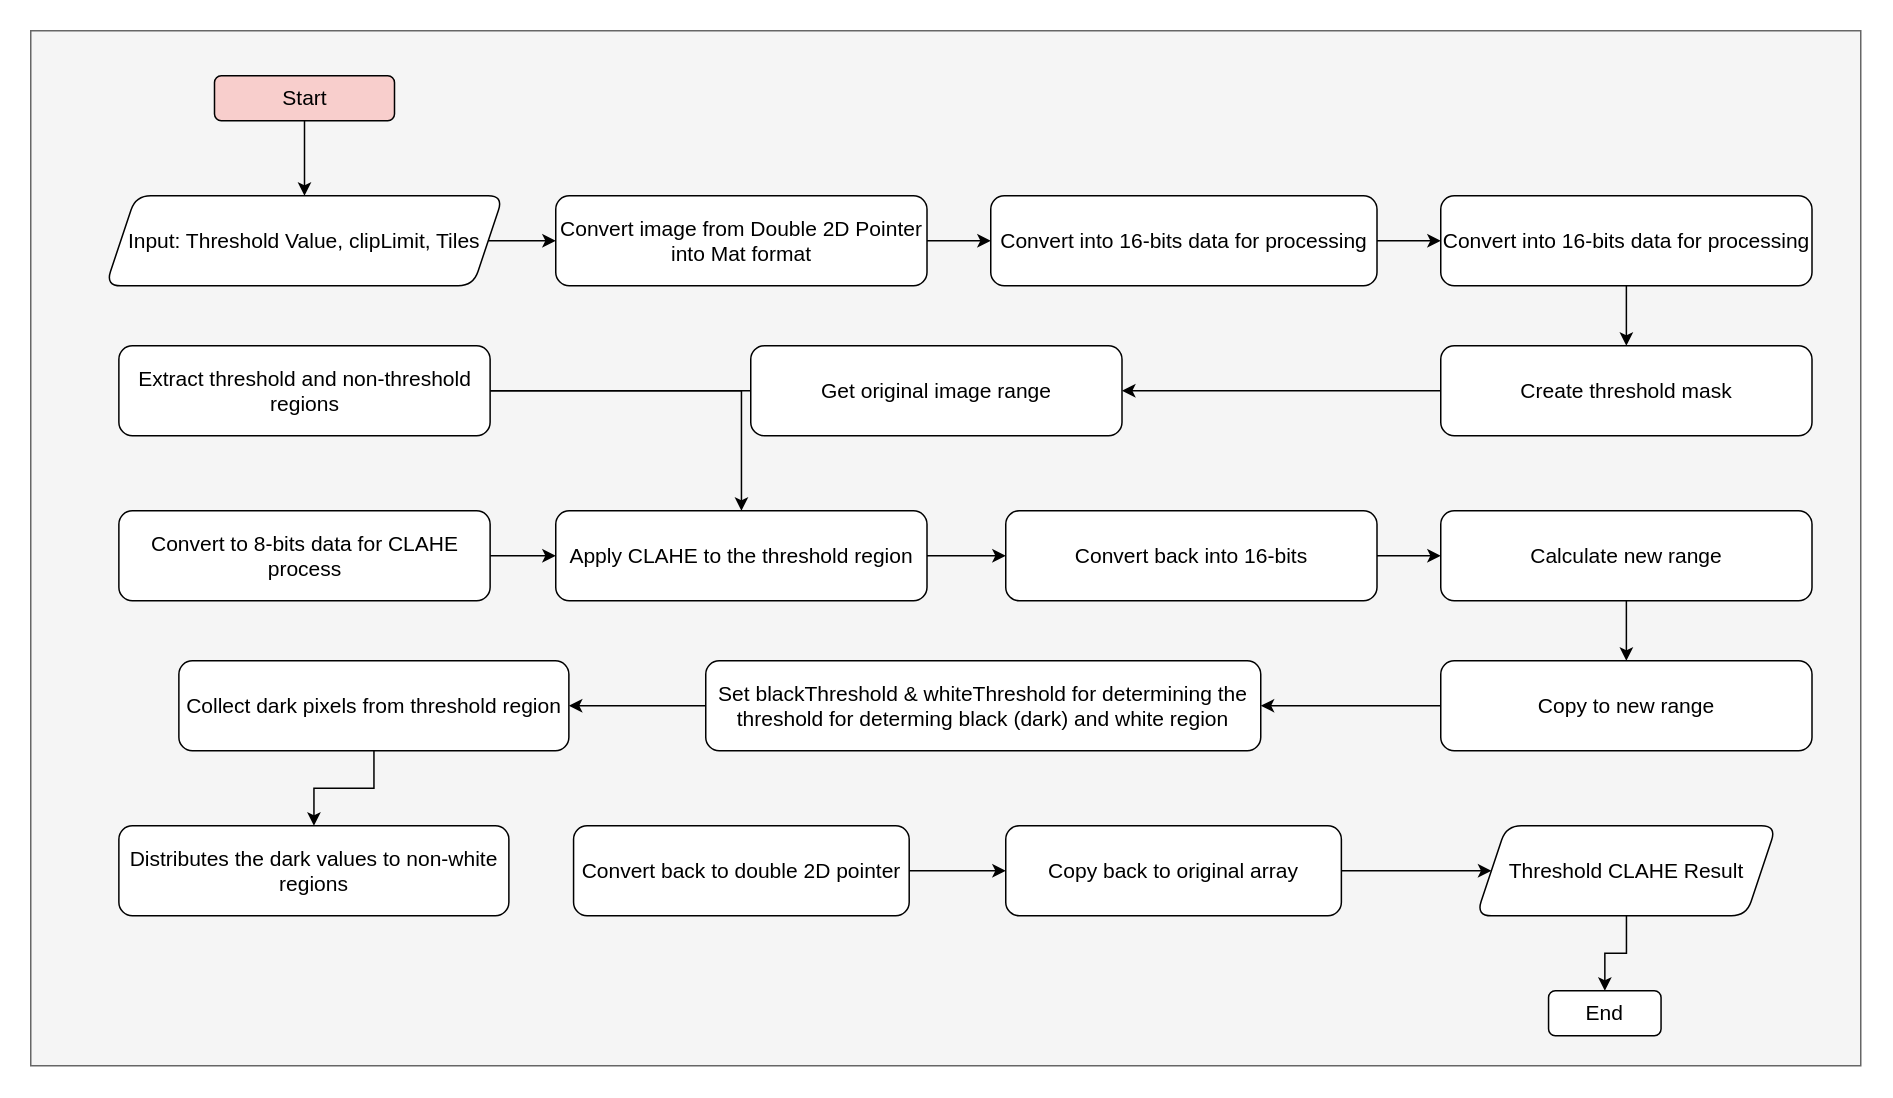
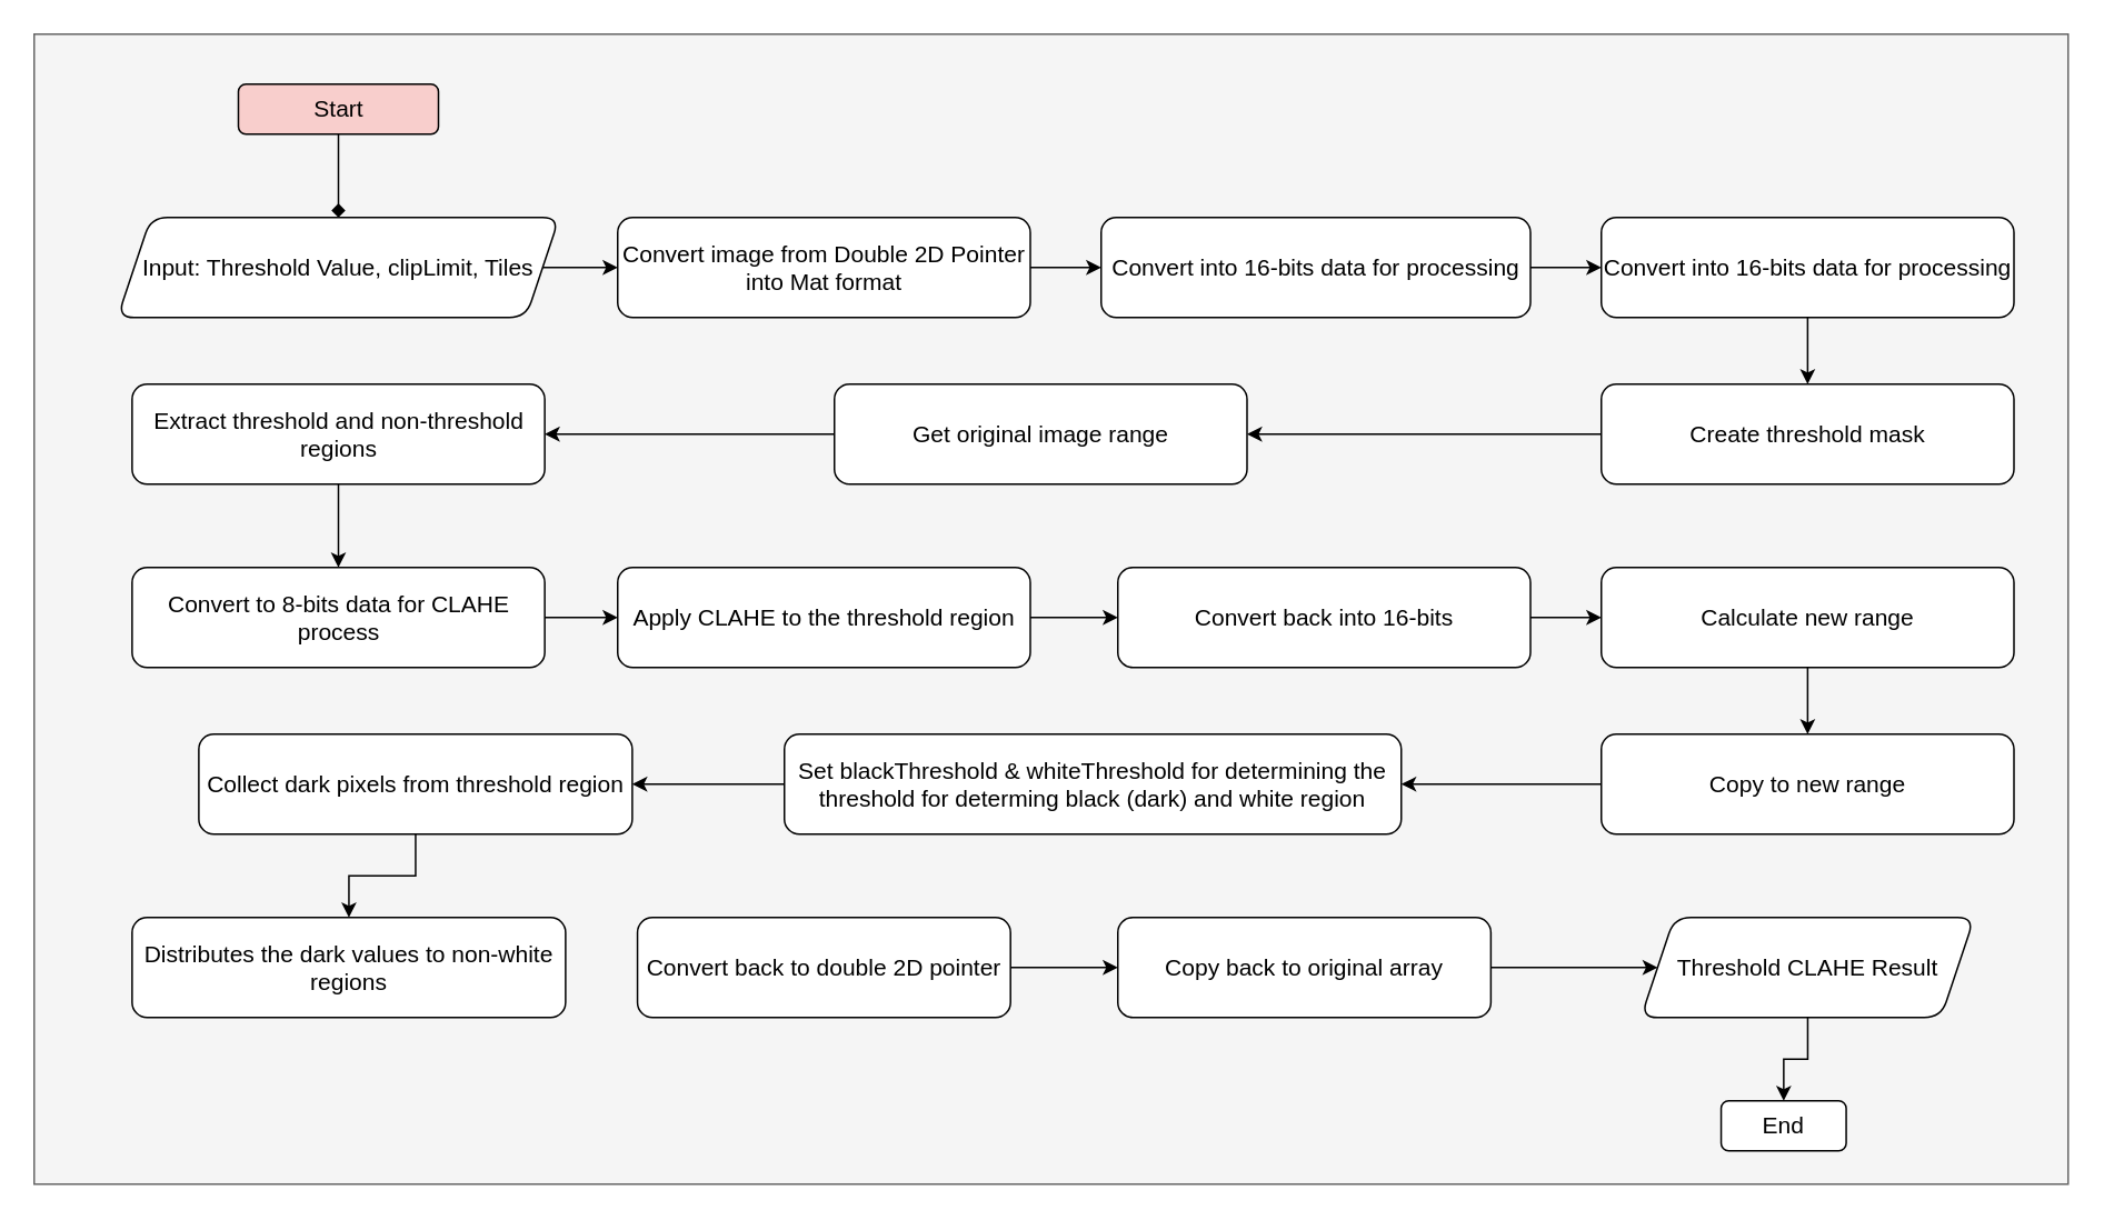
- <mxCell id="4" value="" style="edgeStyle=orthogonalEdgeStyle;rounded=0;orthogonalLoop=1;jettySize=auto;html=1;fontSize=14;" edge="1" parent="1" source="5" target="7"><mxGeometry relative="1" as="geometry" /></mxCell>
+ <mxCell id="4" value="" style="edgeStyle=orthogonalEdgeStyle;rounded=0;orthogonalLoop=1;jettySize=auto;html=1;fontSize=14;endArrow=diamond;" edge="1" parent="1" source="5" target="7"><mxGeometry relative="1" as="geometry" /></mxCell>
- <mxCell id="16" value="" style="edgeStyle=orthogonalEdgeStyle;rounded=0;orthogonalLoop=1;jettySize=auto;html=1;fontSize=14;endArrow=none;" edge="1" parent="1" source="17" target="19"><mxGeometry relative="1" as="geometry" /></mxCell>
+ <mxCell id="16" value="" style="edgeStyle=orthogonalEdgeStyle;rounded=0;orthogonalLoop=1;jettySize=auto;html=1;fontSize=14;" edge="1" parent="1" source="17" target="19"><mxGeometry relative="1" as="geometry" /></mxCell>
- <mxCell id="18" value="" style="edgeStyle=orthogonalEdgeStyle;rounded=0;orthogonalLoop=1;jettySize=auto;html=1;fontSize=14;" edge="1" parent="1" source="19" target="21"><mxGeometry relative="1" as="geometry" /></mxCell>
+ <mxCell id="18" value="" style="edgeStyle=orthogonalEdgeStyle;rounded=0;orthogonalLoop=1;jettySize=auto;html=1;fontSize=14;" edge="1" parent="1" source="19" target="23"><mxGeometry relative="1" as="geometry" /></mxCell>
